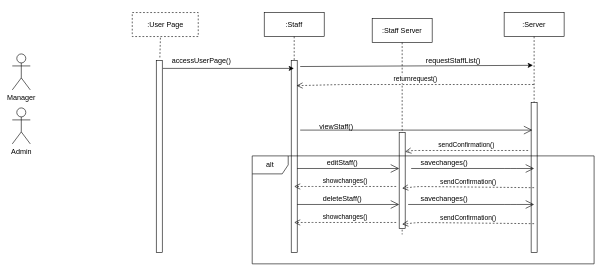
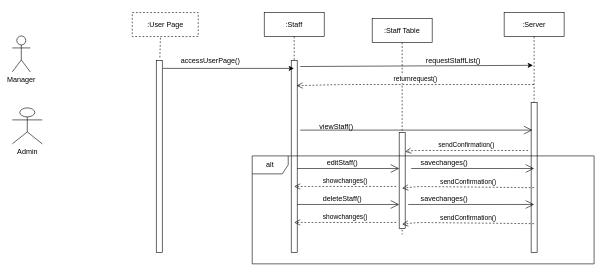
- <mxCell id="11" value=":Staff Server" style="shape=umlLifeline;perimeter=lifelinePerimeter;container=1;collapsible=0;recursiveResize=0;rounded=0;shadow=0;strokeWidth=1;" vertex="1" parent="1"><mxGeometry x="620" y="30" width="100" height="360" as="geometry" /></mxCell>
+ <mxCell id="11" value=":Staff Table" style="shape=umlLifeline;perimeter=lifelinePerimeter;container=1;collapsible=0;recursiveResize=0;rounded=0;shadow=0;strokeWidth=1;" vertex="1" parent="1"><mxGeometry x="620" y="30" width="100" height="360" as="geometry" /></mxCell>
- <mxCell id="13" value="accessUserPage()" style="text;html=1;align=center;verticalAlign=middle;resizable=0;points=[];autosize=1;strokeColor=none;" vertex="1" parent="1"><mxGeometry x="280" y="90" width="110" height="20" as="geometry" /></mxCell>
+ <mxCell id="13" value="accessUserPage()" style="text;html=1;align=center;verticalAlign=middle;resizable=0;points=[];autosize=1;strokeColor=none;" vertex="1" parent="1"><mxGeometry x="295" y="90" width="110" height="20" as="geometry" /></mxCell>
- <mxCell id="3" value="Manager" style="shape=umlActor;verticalLabelPosition=bottom;verticalAlign=top;html=1;" parent="1" vertex="1"><mxGeometry x="20" y="89" width="30" height="60" as="geometry" /></mxCell>
+ <mxCell id="3" value="Manager" style="shape=umlActor;verticalLabelPosition=bottom;verticalAlign=top;html=1;" parent="1" vertex="1"><mxGeometry x="20" y="59" width="30" height="60" as="geometry" /></mxCell>
- <mxCell id="2" value="Admin" style="shape=umlActor;verticalLabelPosition=bottom;verticalAlign=top;html=1;" parent="1" vertex="1"><mxGeometry x="20" y="179" width="30" height="60" as="geometry" /></mxCell>
+ <mxCell id="2" value="Admin" style="shape=umlActor;verticalLabelPosition=bottom;verticalAlign=top;html=1;" parent="1" vertex="1"><mxGeometry x="20" y="179" width="50" height="60" as="geometry" /></mxCell>
